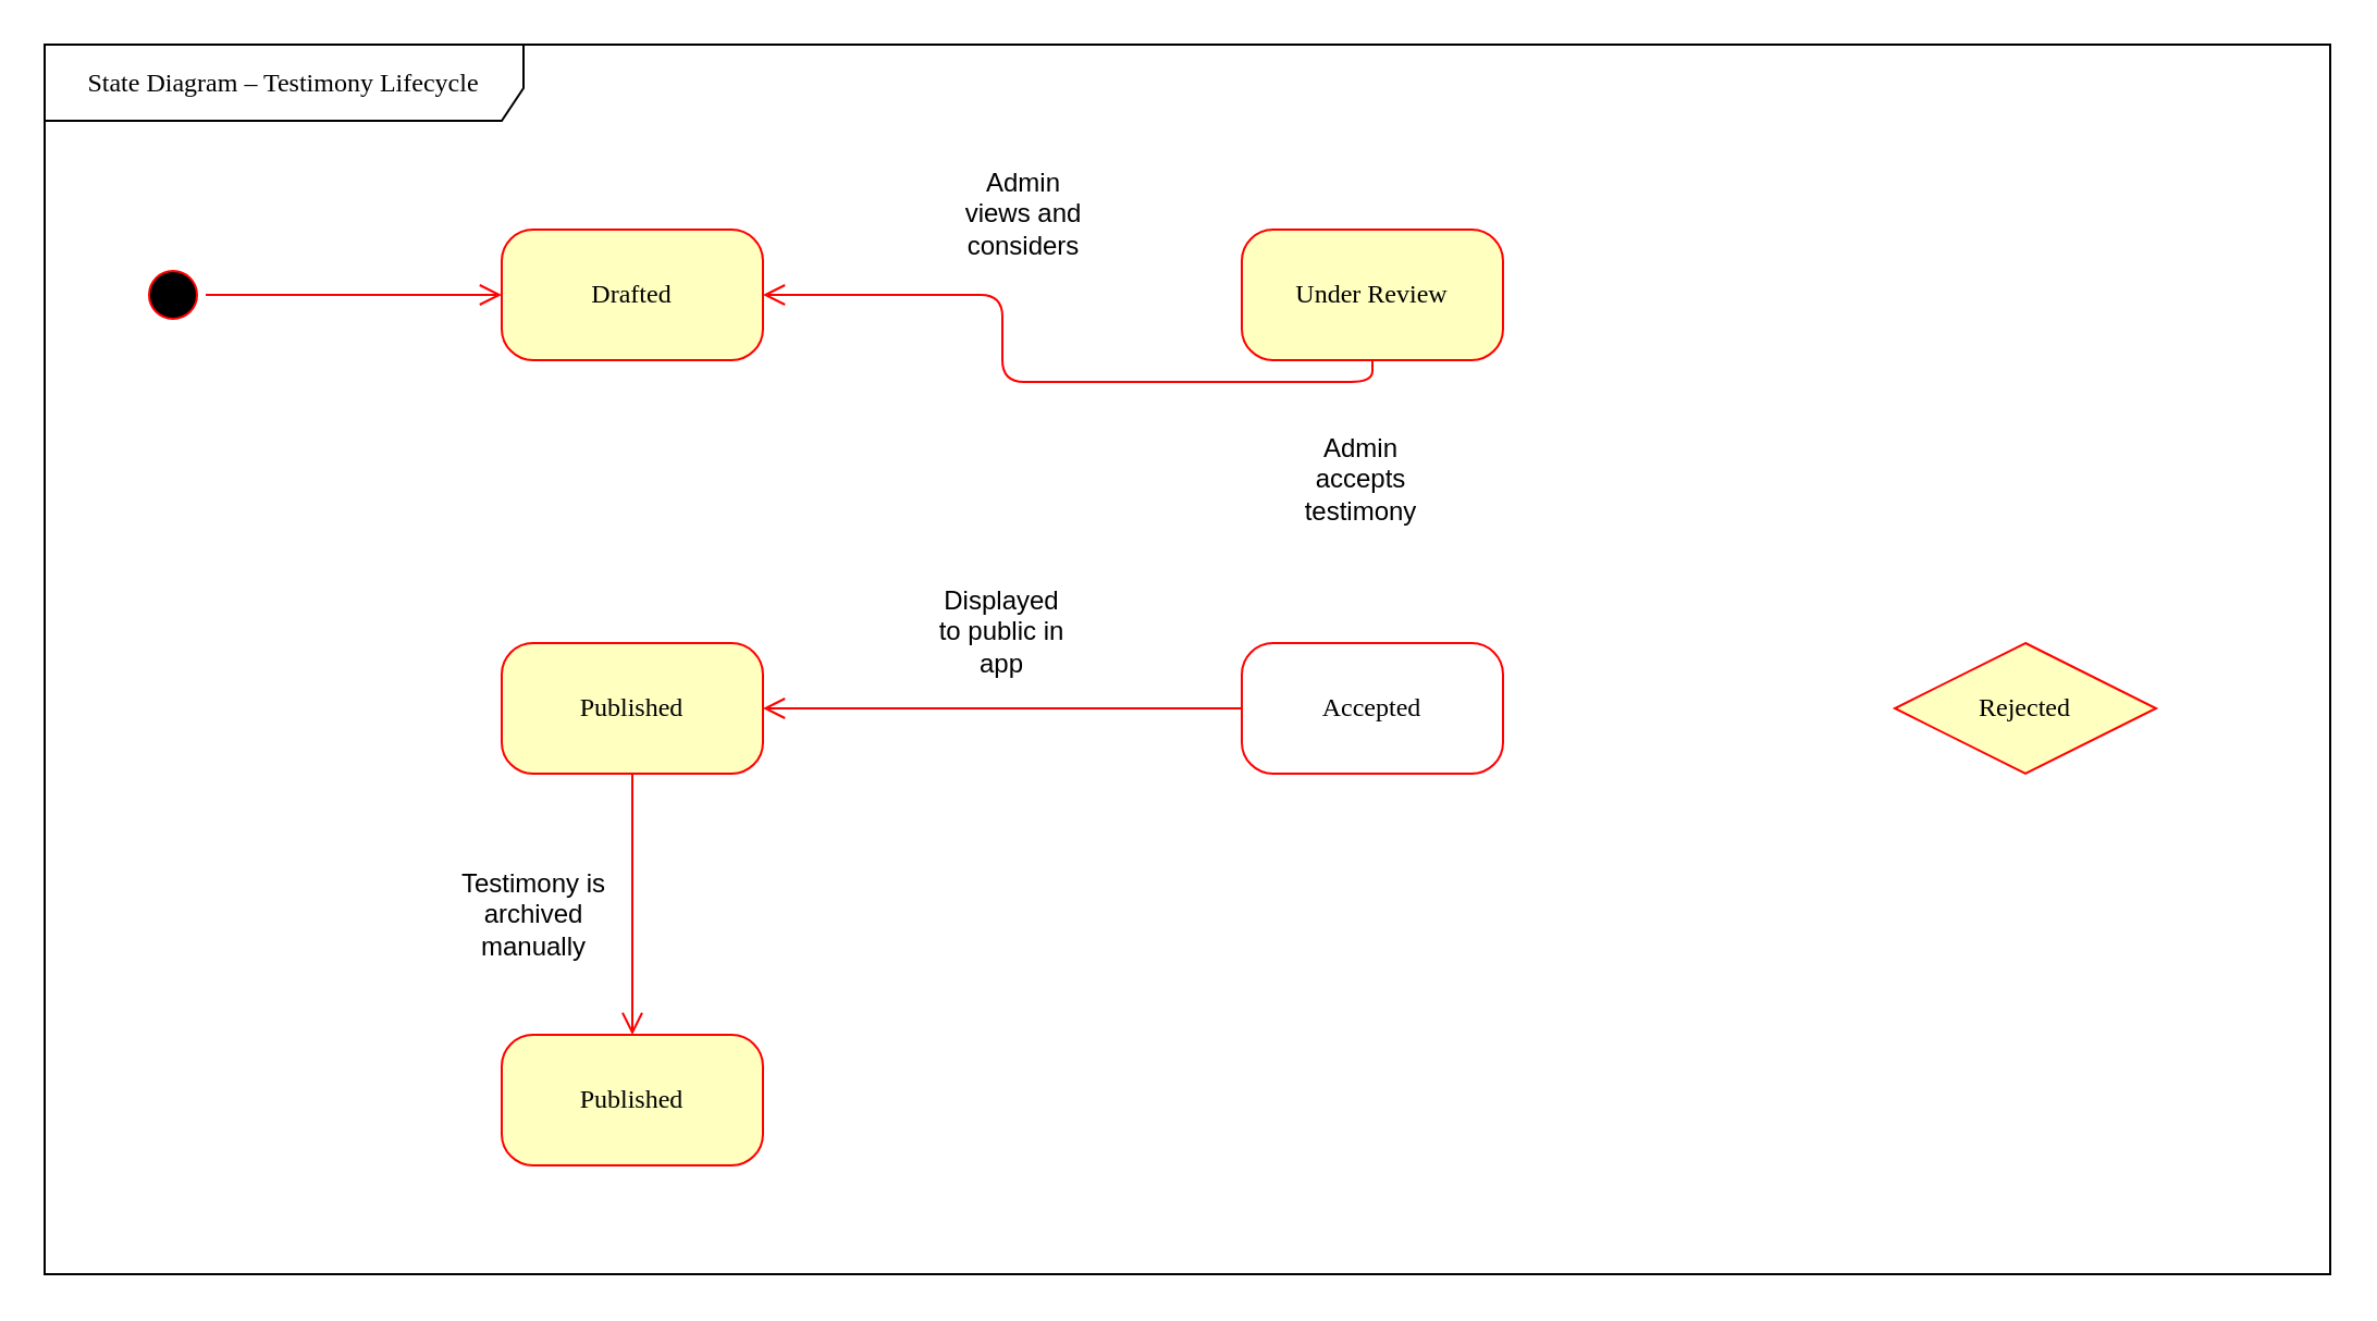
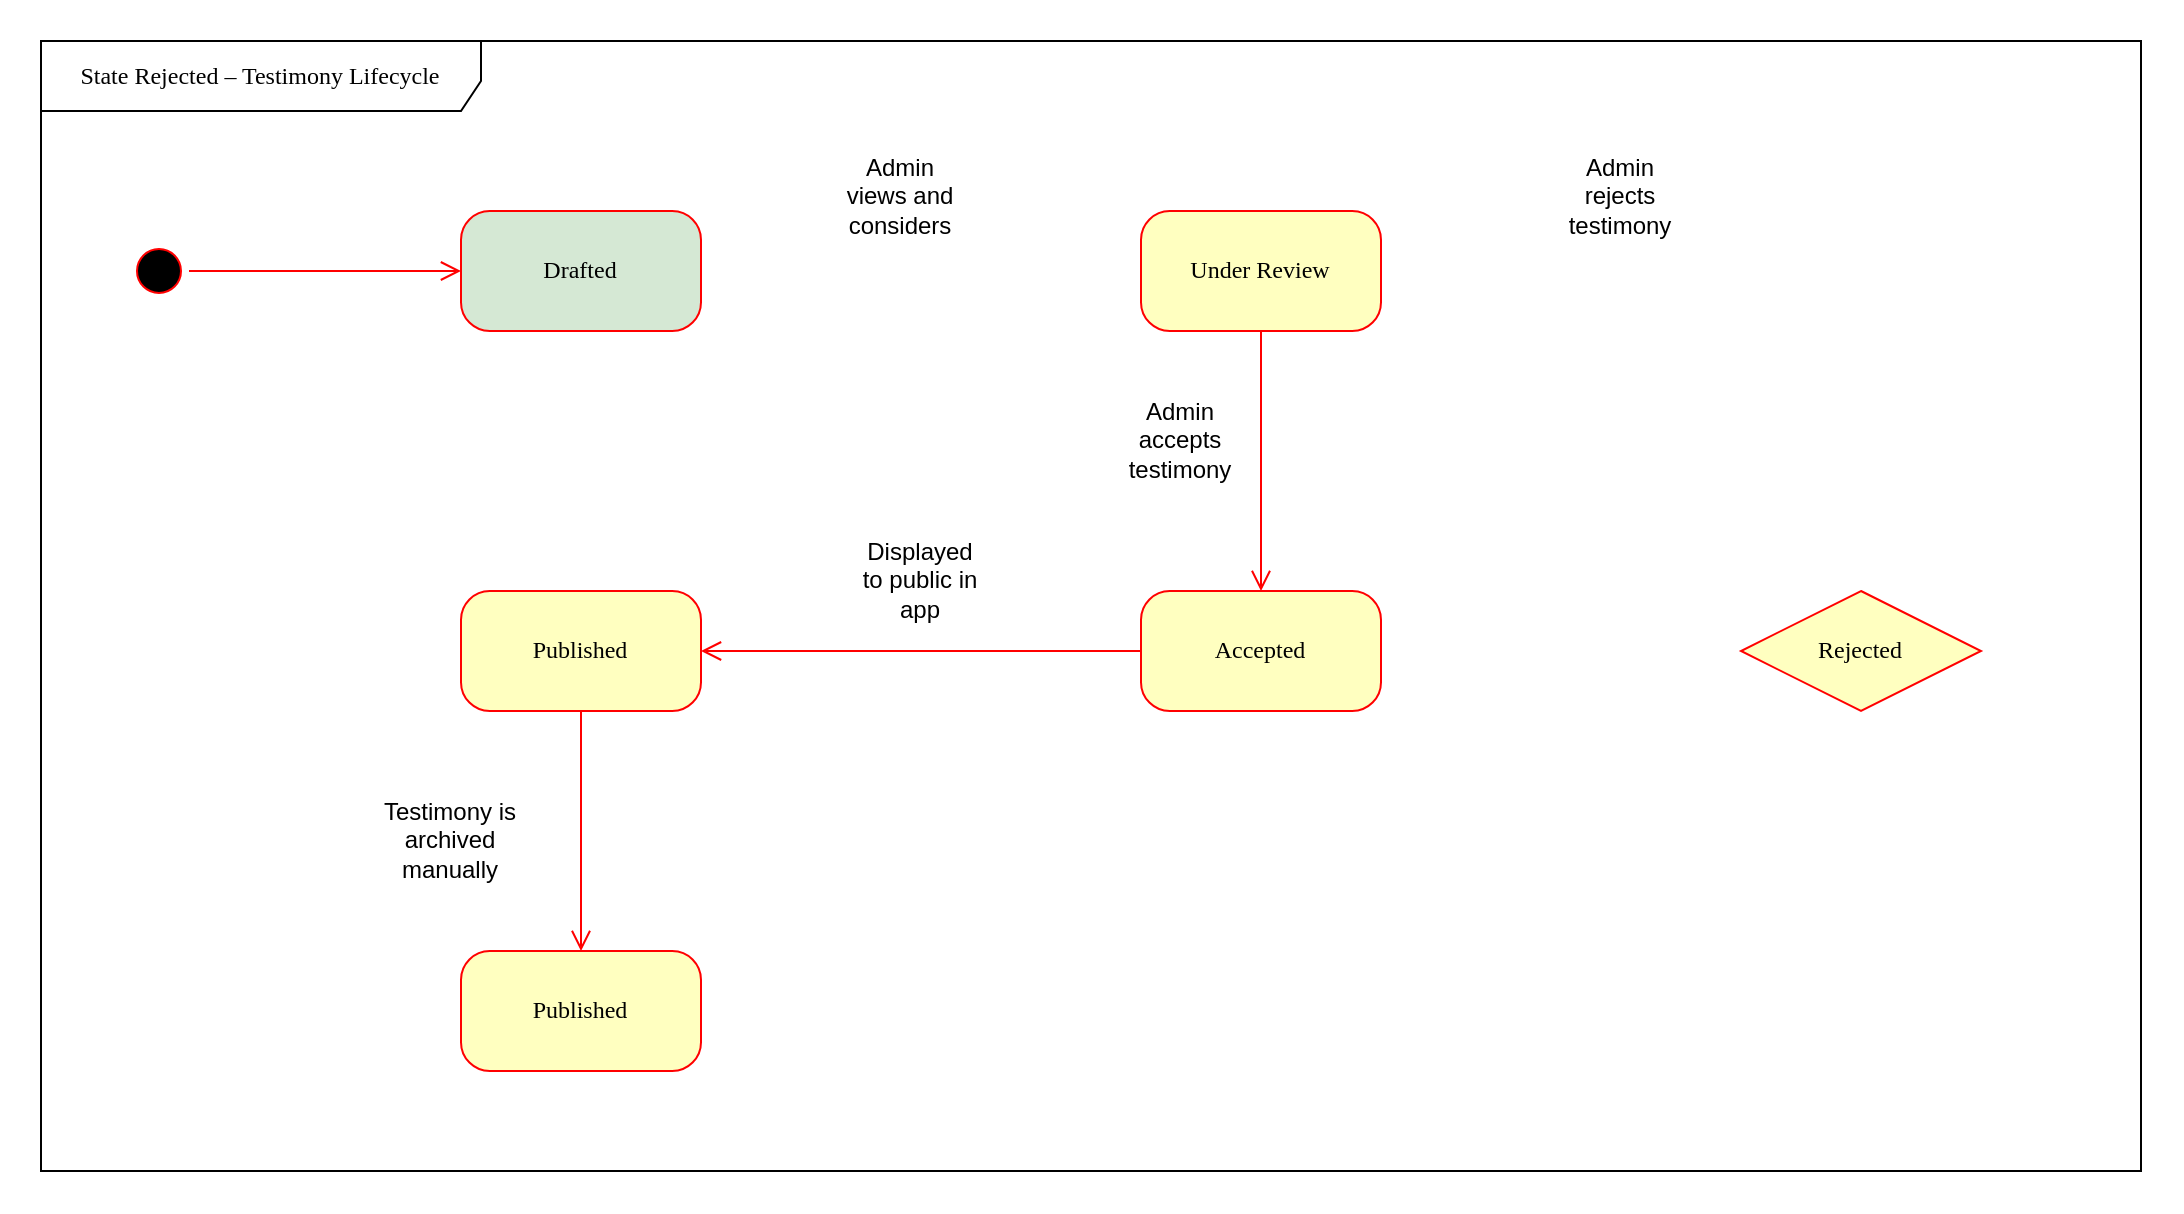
- <mxCell id="2" value="State Diagram – Testimony Lifecycle" style="shape=umlFrame;whiteSpace=wrap;html=1;rounded=1;shadow=0;comic=0;labelBackgroundColor=none;strokeWidth=1;fontFamily=Verdana;fontSize=12;align=center;width=220;height=35;" parent="1" vertex="1"><mxGeometry x="20" y="20" width="1050" height="565" as="geometry" /></mxCell>
+ <mxCell id="2" value="State Rejected – Testimony Lifecycle" style="shape=umlFrame;whiteSpace=wrap;html=1;rounded=1;shadow=0;comic=0;labelBackgroundColor=none;strokeWidth=1;fontFamily=Verdana;fontSize=12;align=center;width=220;height=35;" parent="1" vertex="1"><mxGeometry x="20" y="20" width="1050" height="565" as="geometry" /></mxCell>
- <mxCell id="11" value="Admin views and considers" style="text;html=1;align=center;verticalAlign=middle;whiteSpace=wrap;rounded=0;" vertex="1" parent="1"><mxGeometry x="440" y="75" width="60" height="45" as="geometry" /></mxCell>
+ <mxCell id="11" value="Admin views and considers" style="text;html=1;align=center;verticalAlign=middle;whiteSpace=wrap;rounded=0;" vertex="1" parent="1"><mxGeometry x="420" y="75" width="60" height="45" as="geometry" /></mxCell>
+ <mxCell id="13" value="Admin rejects testimony" style="text;html=1;align=center;verticalAlign=middle;whiteSpace=wrap;rounded=0;" vertex="1" parent="1"><mxGeometry x="780" y="75" width="60" height="45" as="geometry" /></mxCell>
- <mxCell id="5" value="Drafted" style="rounded=1;whiteSpace=wrap;html=1;arcSize=24;fillColor=#ffffc0;strokeColor=#ff0000;shadow=0;comic=0;labelBackgroundColor=none;fontFamily=Verdana;fontSize=12;fontColor=#000000;align=center;" parent="1" vertex="1"><mxGeometry x="230" y="105" width="120" height="60" as="geometry" /></mxCell>
+ <mxCell id="5" value="Drafted" style="rounded=1;whiteSpace=wrap;html=1;arcSize=24;fillColor=#d5e8d4;strokeColor=#ff0000;shadow=0;comic=0;labelBackgroundColor=none;fontFamily=Verdana;fontSize=12;fontColor=#000000;align=center;" parent="1" vertex="1"><mxGeometry x="230" y="105" width="120" height="60" as="geometry" /></mxCell>
- <mxCell id="16" style="edgeStyle=orthogonalEdgeStyle;html=1;labelBackgroundColor=none;endArrow=open;endSize=8;strokeColor=#ff0000;fontFamily=Verdana;fontSize=12;align=left;exitX=0.5;exitY=1;exitDx=0;exitDy=0;" edge="1" parent="1" source="6" target="5"><mxGeometry relative="1" as="geometry"><mxPoint x="820" y="217" as="sourcePoint" /><mxPoint x="600" y="217" as="targetPoint" /></mxGeometry></mxCell>
+ <mxCell id="16" style="edgeStyle=orthogonalEdgeStyle;html=1;labelBackgroundColor=none;endArrow=open;endSize=8;strokeColor=#ff0000;fontFamily=Verdana;fontSize=12;align=left;exitX=0.5;exitY=1;exitDx=0;exitDy=0;" edge="1" parent="1" source="6" target="8"><mxGeometry relative="1" as="geometry"><mxPoint x="820" y="217" as="sourcePoint" /><mxPoint x="600" y="217" as="targetPoint" /></mxGeometry></mxCell>
- <mxCell id="12" value="Admin accepts testimony" style="text;html=1;align=center;verticalAlign=middle;whiteSpace=wrap;rounded=0;" vertex="1" parent="1"><mxGeometry x="595" y="195" width="60" height="50" as="geometry" /></mxCell>
+ <mxCell id="12" value="Admin accepts testimony" style="text;html=1;align=center;verticalAlign=middle;whiteSpace=wrap;rounded=0;" vertex="1" parent="1"><mxGeometry x="560" y="195" width="60" height="50" as="geometry" /></mxCell>
- <mxCell id="8" value="Accepted" style="rounded=1;whiteSpace=wrap;html=1;arcSize=24;fillColor=#ffffff;strokeColor=#ff0000;shadow=0;comic=0;labelBackgroundColor=none;fontFamily=Verdana;fontSize=12;fontColor=#000000;align=center;" parent="1" vertex="1"><mxGeometry x="570" y="295" width="120" height="60" as="geometry" /></mxCell>
+ <mxCell id="8" value="Accepted" style="rounded=1;whiteSpace=wrap;html=1;arcSize=24;fillColor=#ffffc0;strokeColor=#ff0000;shadow=0;comic=0;labelBackgroundColor=none;fontFamily=Verdana;fontSize=12;fontColor=#000000;align=center;" parent="1" vertex="1"><mxGeometry x="570" y="295" width="120" height="60" as="geometry" /></mxCell>
- <mxCell id="15" value="Testimony is archived manually" style="text;html=1;align=center;verticalAlign=middle;whiteSpace=wrap;rounded=0;" vertex="1" parent="1"><mxGeometry x="210" y="395" width="70" height="50" as="geometry" /></mxCell>
+ <mxCell id="15" value="Testimony is archived manually" style="text;html=1;align=center;verticalAlign=middle;whiteSpace=wrap;rounded=0;" vertex="1" parent="1"><mxGeometry x="190" y="395" width="70" height="50" as="geometry" /></mxCell>
